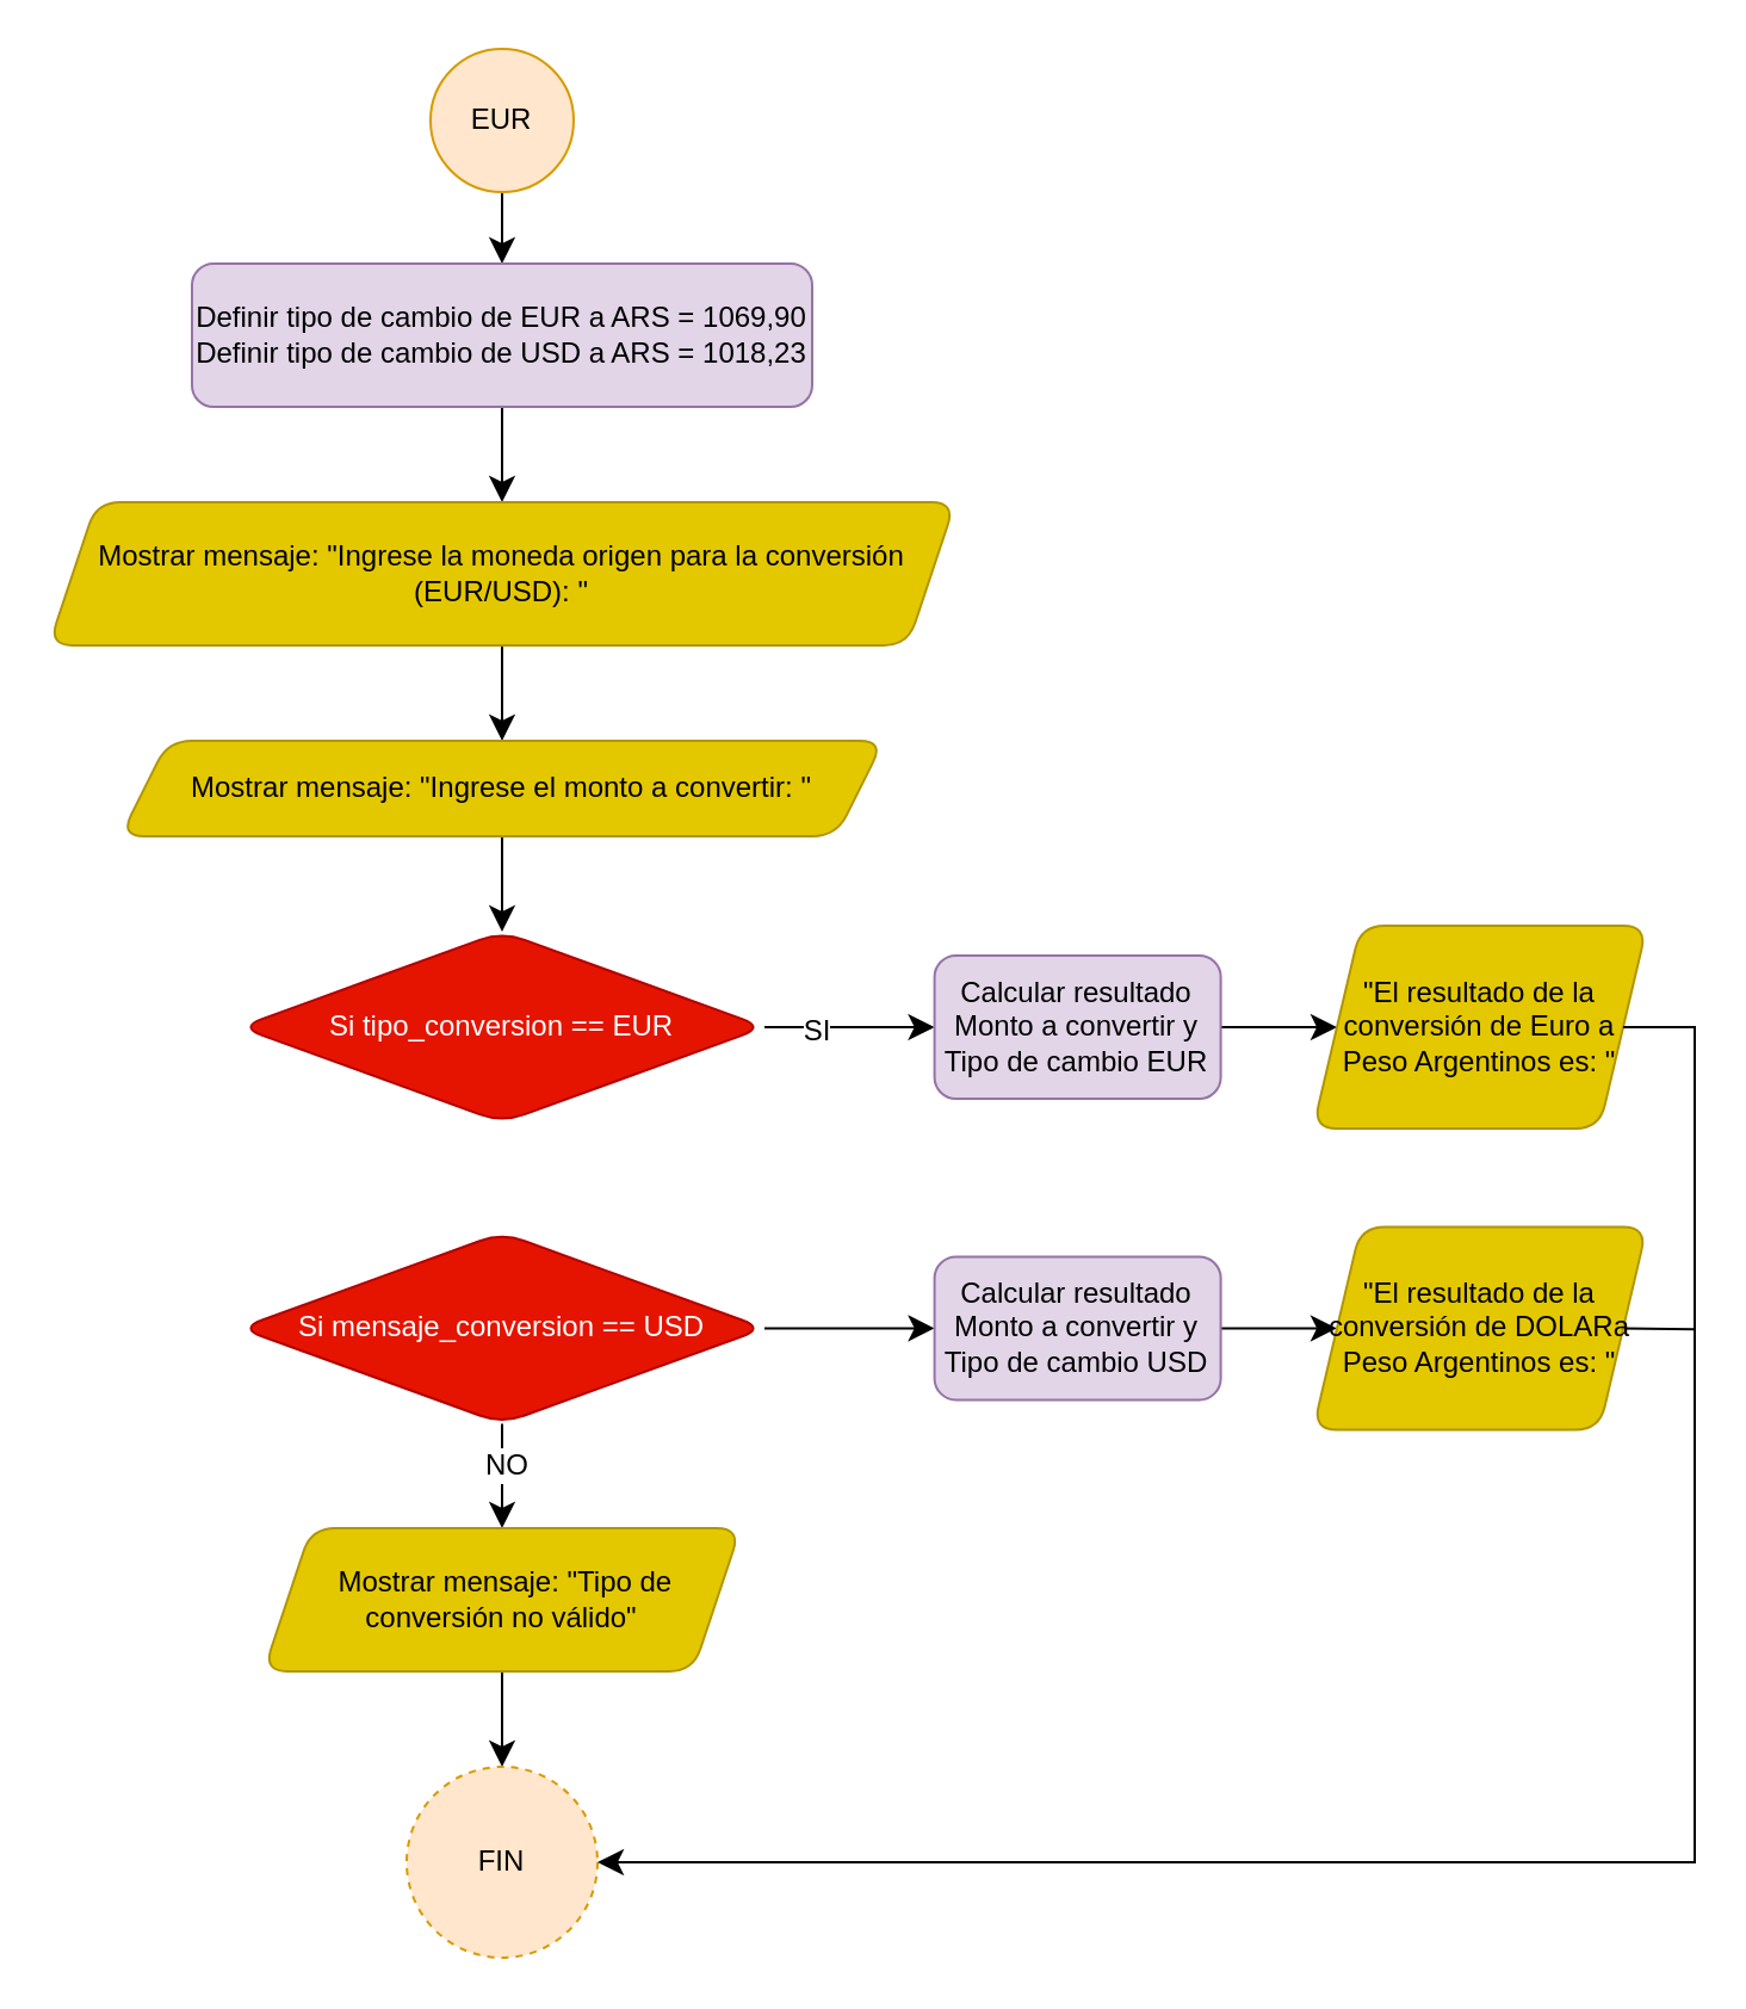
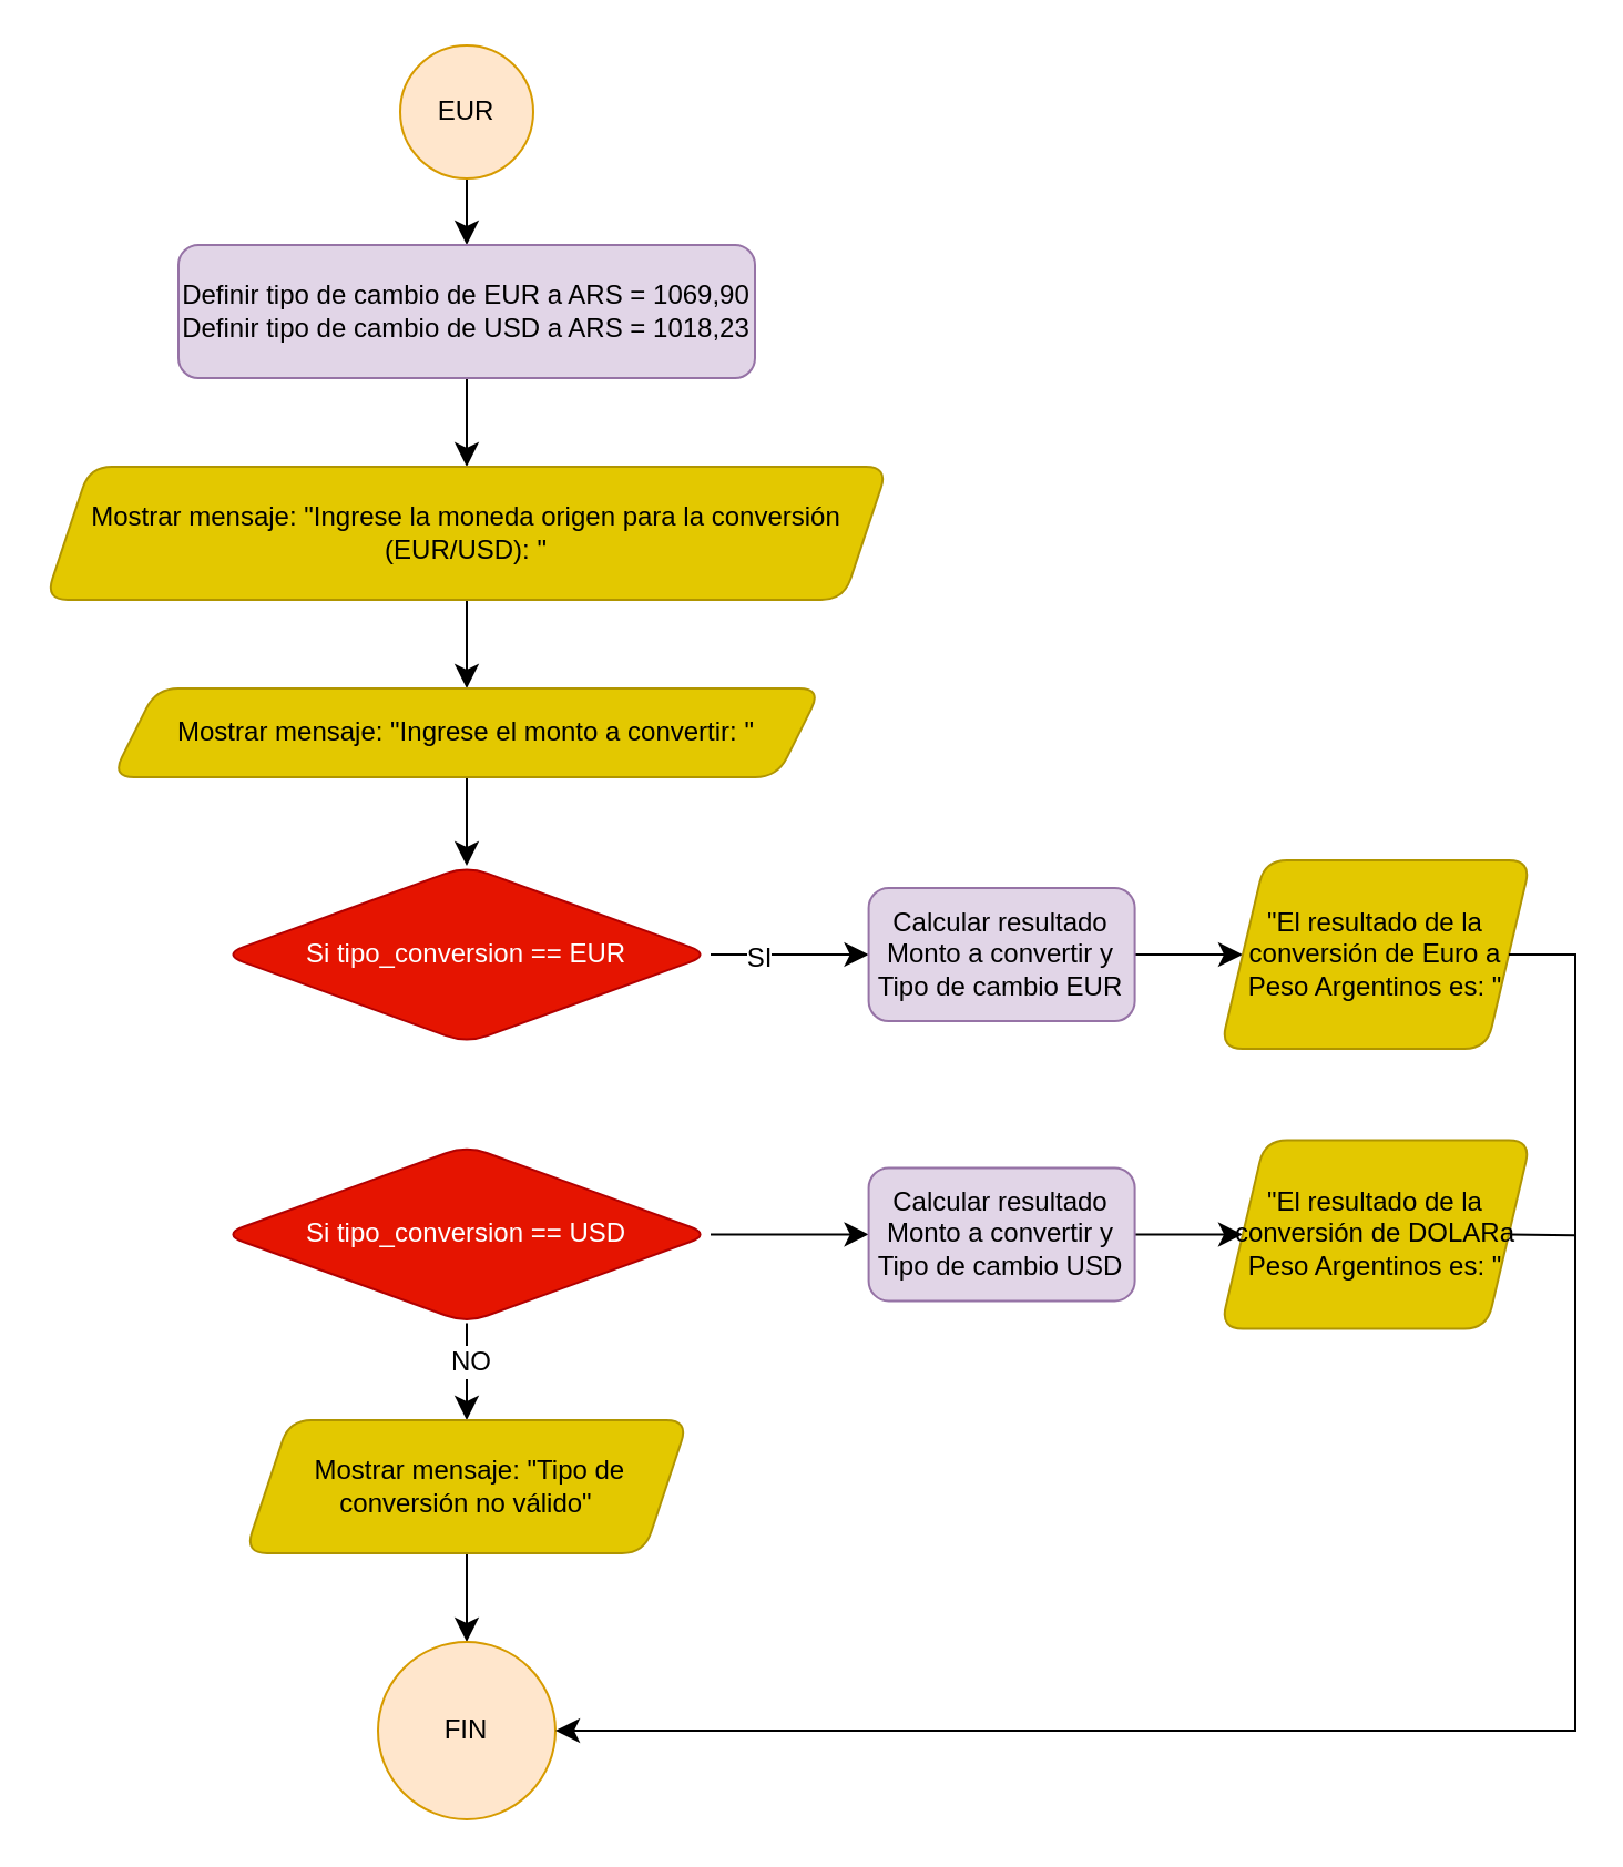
- <mxCell id="19" value="Si mensaje_conversion == USD" style="rhombus;whiteSpace=wrap;html=1;rounded=1;fillColor=#e51400;fontColor=#ffffff;strokeColor=#B20000;" vertex="1" parent="1"><mxGeometry x="100" y="516.2" width="220" height="80" as="geometry" /></mxCell>
+ <mxCell id="19" value="Si tipo_conversion == USD" style="rhombus;whiteSpace=wrap;html=1;rounded=1;fillColor=#e51400;fontColor=#ffffff;strokeColor=#B20000;" vertex="1" parent="1"><mxGeometry x="100" y="516.2" width="220" height="80" as="geometry" /></mxCell>
- <mxCell id="26" value="FIN" style="ellipse;whiteSpace=wrap;html=1;rounded=1;fillColor=#ffe6cc;strokeColor=#d79b00;dashed=1;" vertex="1" parent="1"><mxGeometry x="170" y="740" width="80" height="80" as="geometry" /></mxCell>
+ <mxCell id="26" value="FIN" style="ellipse;whiteSpace=wrap;html=1;rounded=1;fillColor=#ffe6cc;strokeColor=#d79b00;" vertex="1" parent="1"><mxGeometry x="170" y="740" width="80" height="80" as="geometry" /></mxCell>
